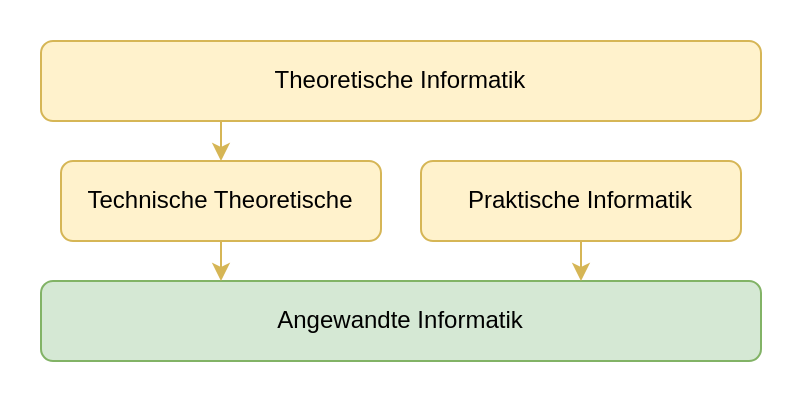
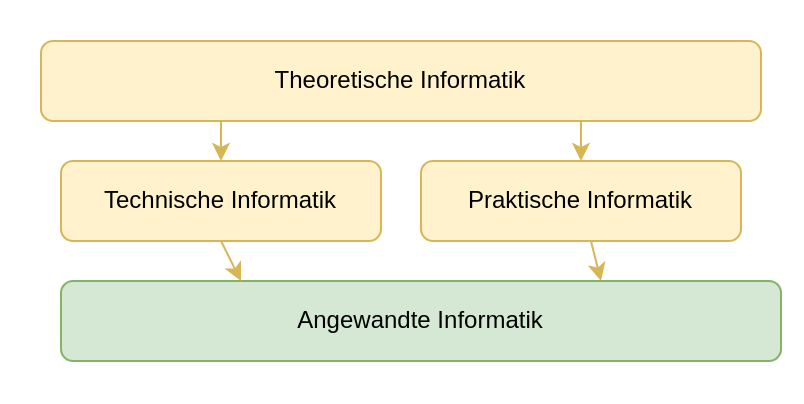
+ <mxCell id="7" value="" style="endArrow=classic;html=1;entryX=0.5;entryY=0;entryDx=0;entryDy=0;exitX=0.75;exitY=1;exitDx=0;exitDy=0;fillColor=#fff2cc;strokeColor=#d6b656;" parent="1" source="2" target="5" edge="1"><mxGeometry width="50" height="50" relative="1" as="geometry"><mxPoint x="320" y="240" as="sourcePoint" /><mxPoint x="370" y="190" as="targetPoint" /></mxGeometry></mxCell>
- <mxCell id="3" value="Technische Theoretische" style="rounded=1;whiteSpace=wrap;html=1;fillColor=#fff2cc;strokeColor=#d6b656;" parent="1" vertex="1"><mxGeometry x="30" y="80" width="160" height="40" as="geometry" /></mxCell>
+ <mxCell id="3" value="Technische Informatik" style="rounded=1;whiteSpace=wrap;html=1;fillColor=#fff2cc;strokeColor=#d6b656;" parent="1" vertex="1"><mxGeometry x="30" y="80" width="160" height="40" as="geometry" /></mxCell>
- <mxCell id="8" value="Angewandte Informatik" style="rounded=1;whiteSpace=wrap;html=1;fillColor=#d5e8d4;strokeColor=#82b366;" parent="1" vertex="1"><mxGeometry x="20" y="140" width="360" height="40" as="geometry" /></mxCell>
+ <mxCell id="8" value="Angewandte Informatik" style="rounded=1;whiteSpace=wrap;html=1;fillColor=#d5e8d4;strokeColor=#82b366;" parent="1" vertex="1"><mxGeometry x="30" y="140" width="360" height="40" as="geometry" /></mxCell>
